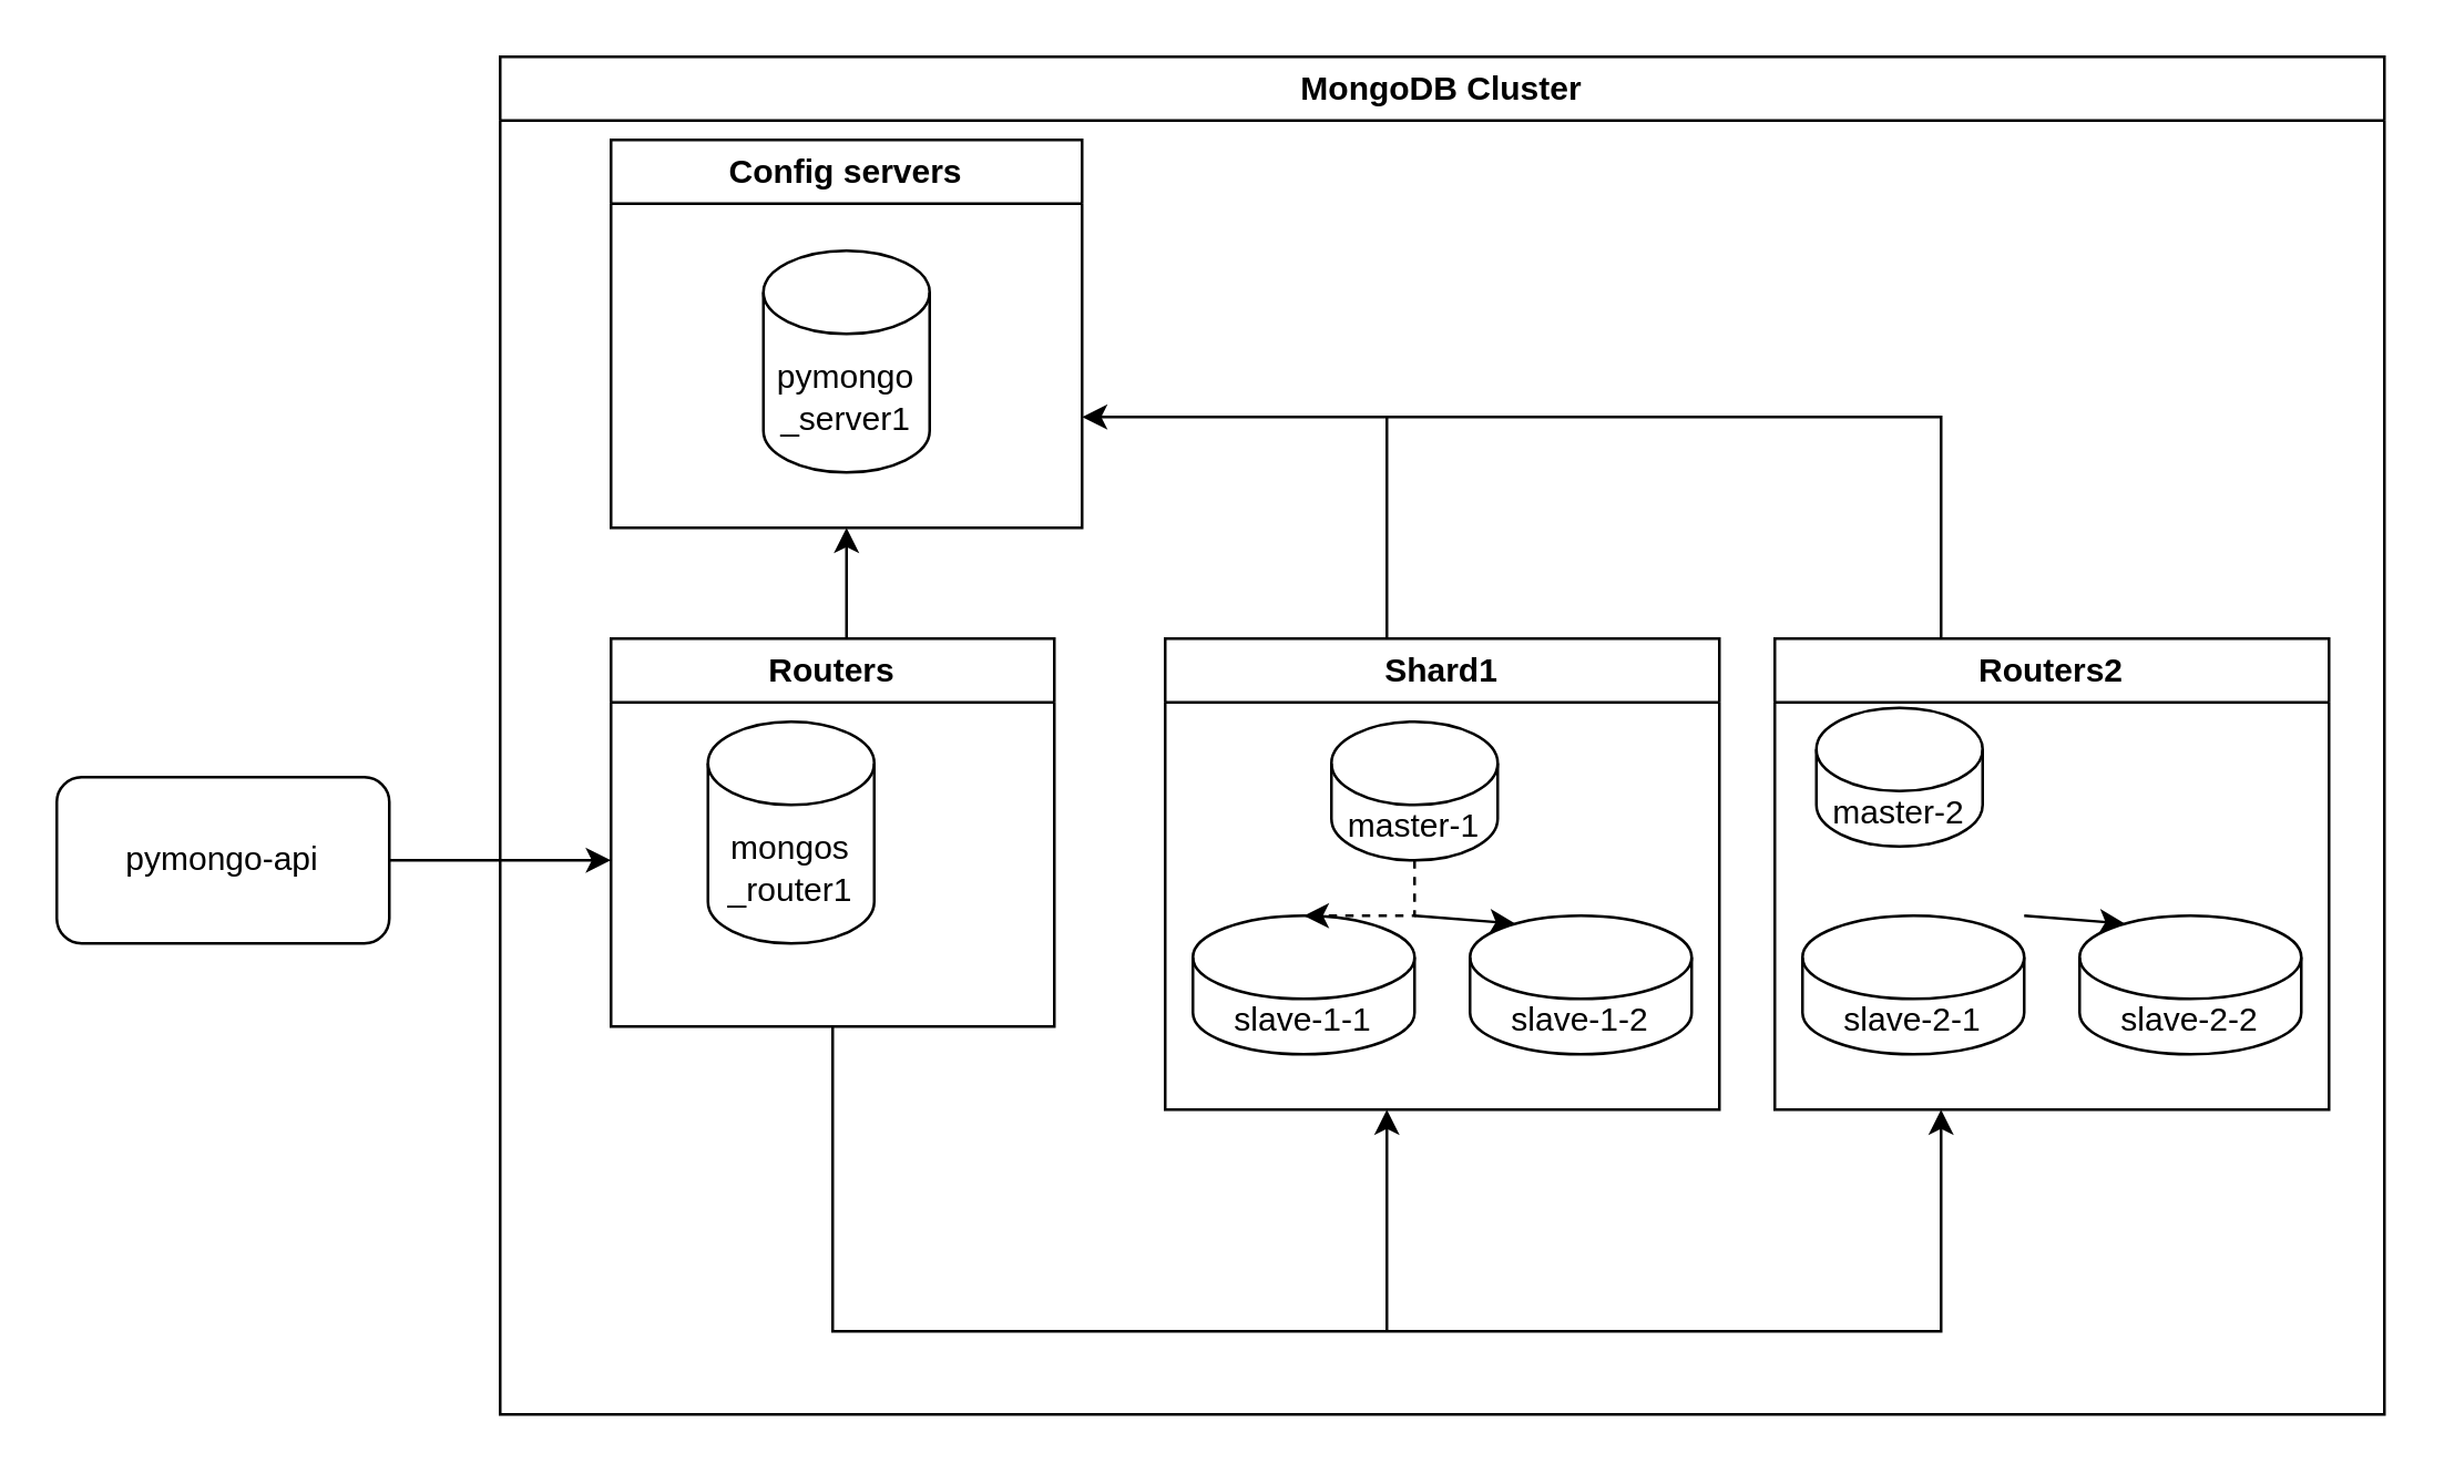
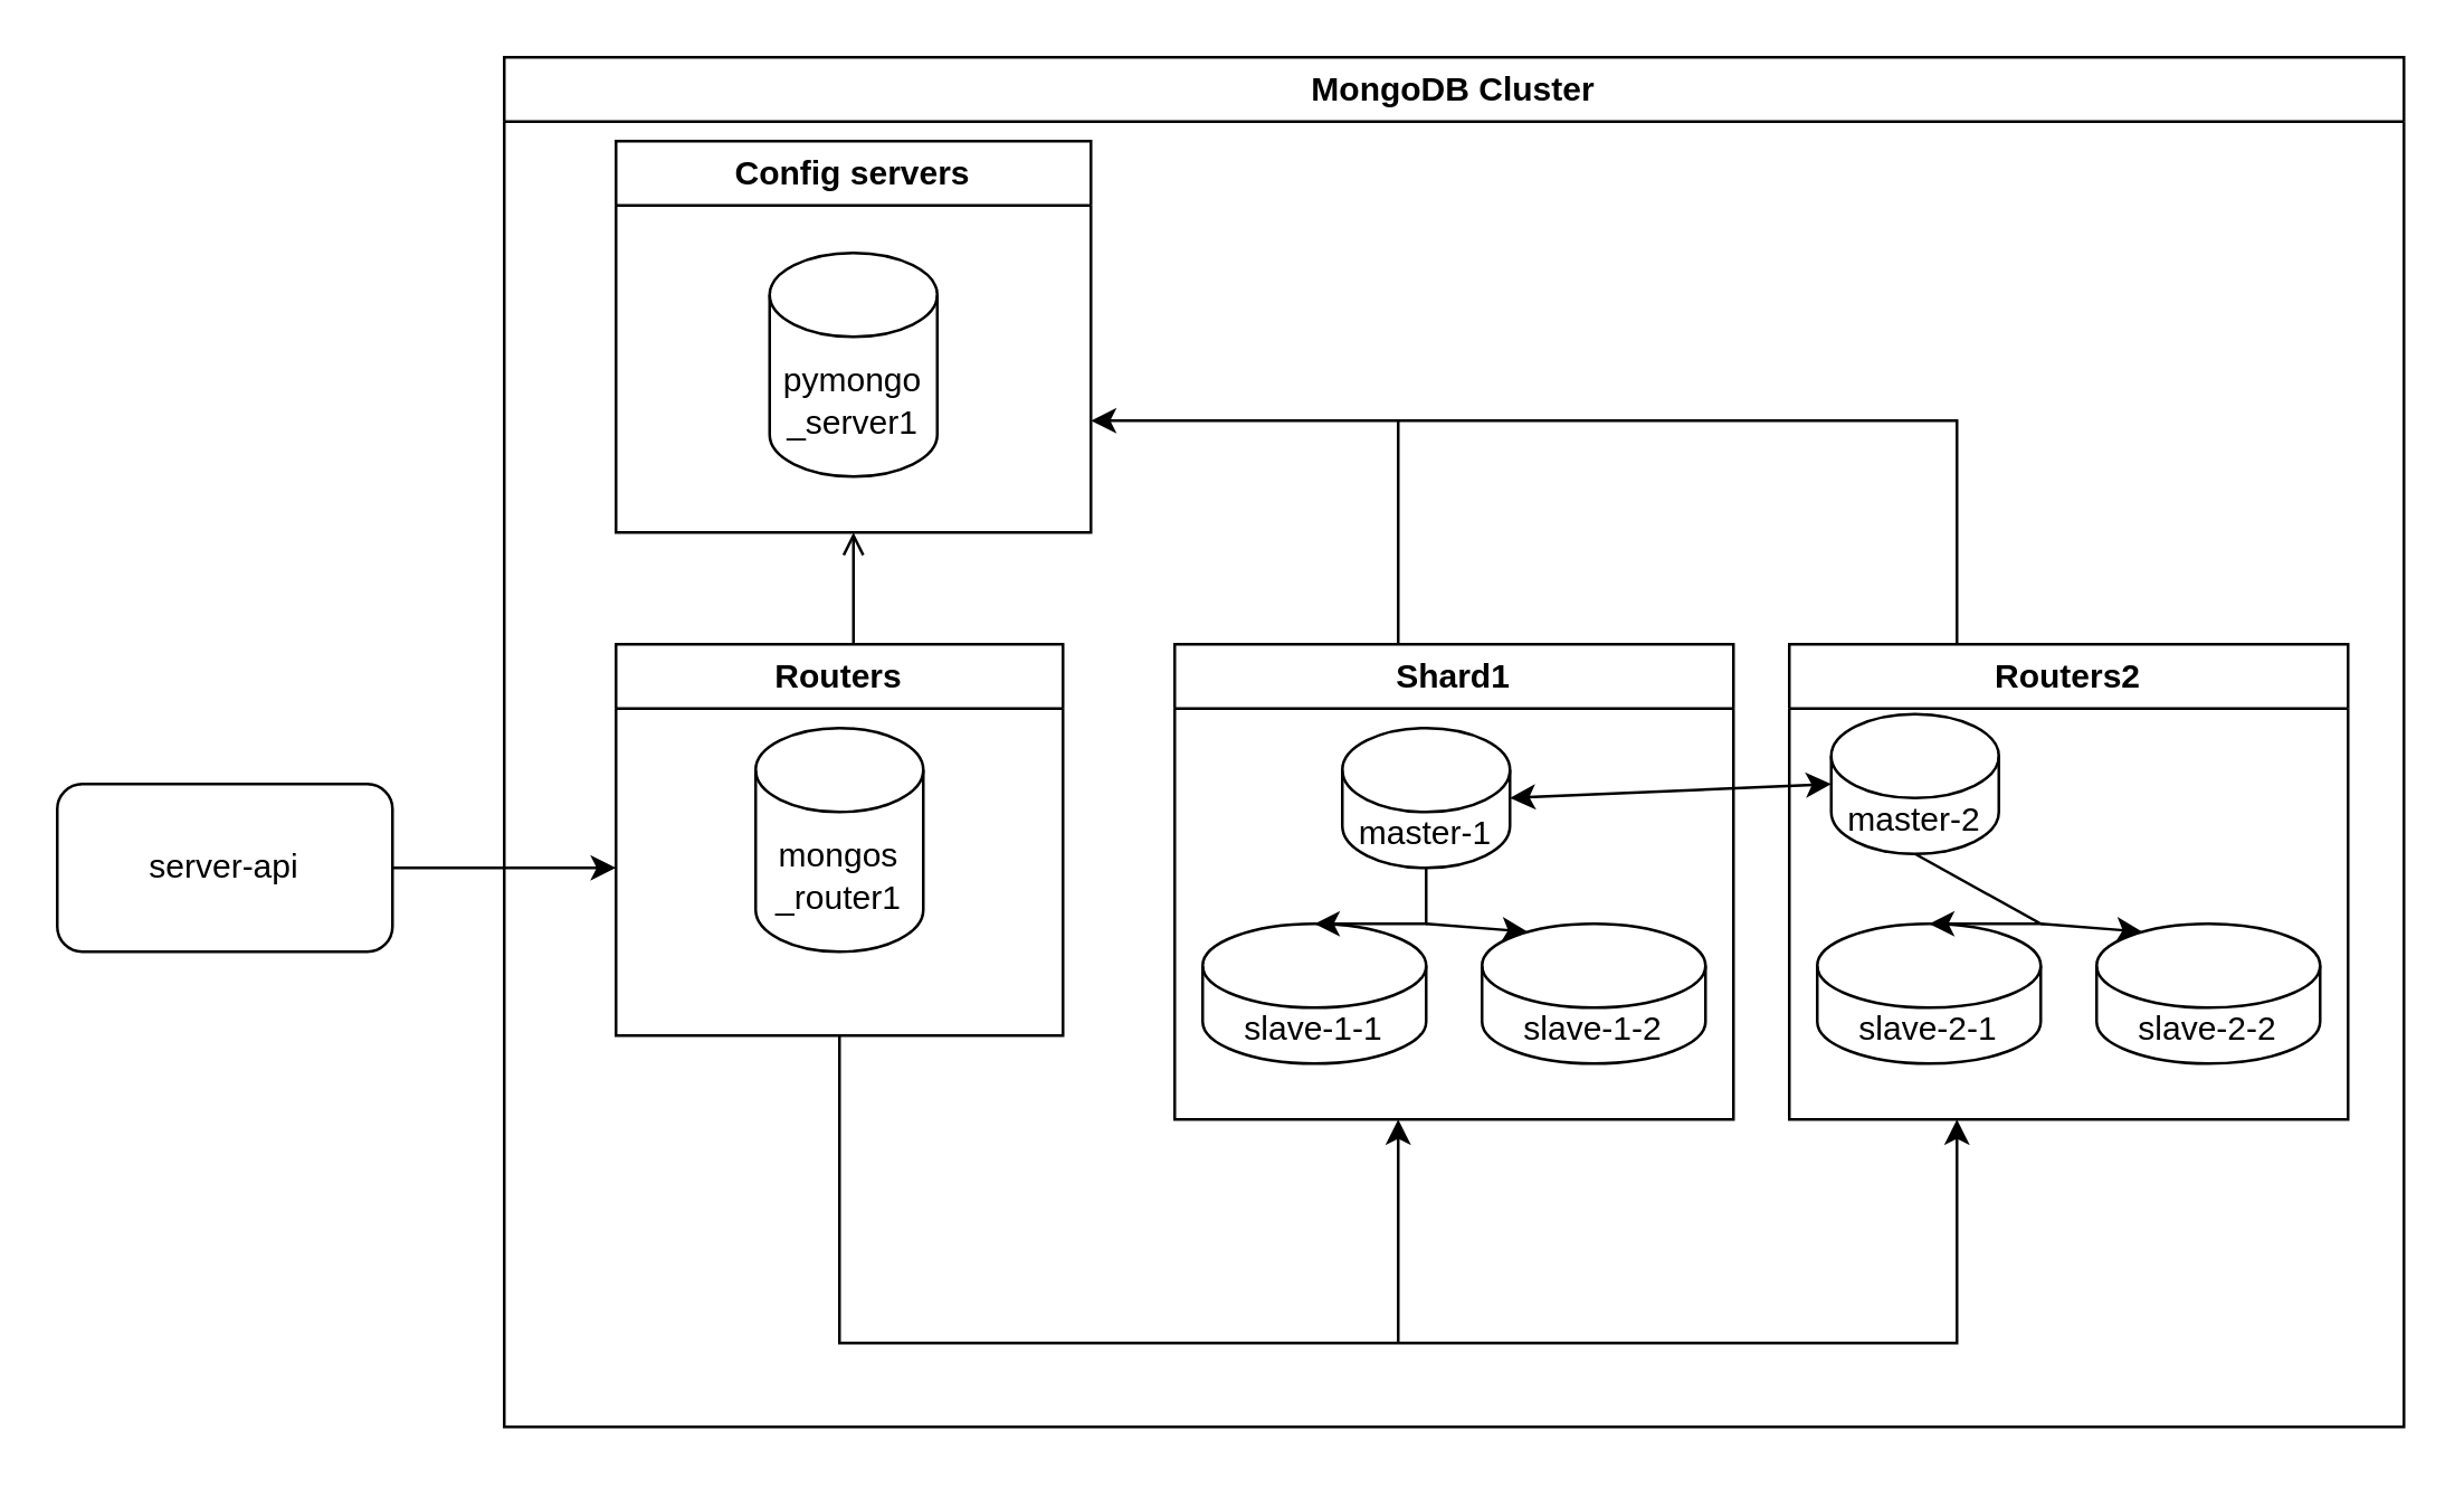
- <mxCell id="4" value="" style="edgeStyle=orthogonalEdgeStyle;rounded=0;orthogonalLoop=1;jettySize=auto;html=1;" parent="1" source="5" target="7" edge="1"><mxGeometry relative="1" as="geometry"><mxPoint x="300" y="190" as="targetPoint" /><Array as="points"><mxPoint x="305" y="220" /><mxPoint x="305" y="220" /></Array></mxGeometry></mxCell>
+ <mxCell id="4" value="" style="edgeStyle=orthogonalEdgeStyle;rounded=0;orthogonalLoop=1;jettySize=auto;html=1;endArrow=open;" parent="1" source="5" target="7" edge="1"><mxGeometry relative="1" as="geometry"><mxPoint x="300" y="190" as="targetPoint" /><Array as="points"><mxPoint x="305" y="220" /><mxPoint x="305" y="220" /></Array></mxGeometry></mxCell>
+ <mxCell id="27" value="" style="endArrow=classic;startArrow=classic;html=1;rounded=0;entryX=0;entryY=0.5;entryDx=0;entryDy=0;entryPerimeter=0;exitX=1;exitY=0.5;exitDx=0;exitDy=0;exitPerimeter=0;" edge="1" parent="1" source="10" target="21"><mxGeometry width="50" height="50" relative="1" as="geometry"><mxPoint x="580" y="310" as="sourcePoint" /><mxPoint x="630" y="260" as="targetPoint" /></mxGeometry></mxCell>
- <mxCell id="6" value="mongos _router1" style="shape=cylinder3;whiteSpace=wrap;html=1;boundedLbl=1;backgroundOutline=1;size=15;" parent="5" vertex="1"><mxGeometry x="35" y="30" width="60" height="80" as="geometry" /></mxCell>
+ <mxCell id="6" value="mongos _router1" style="shape=cylinder3;whiteSpace=wrap;html=1;boundedLbl=1;backgroundOutline=1;size=15;" parent="5" vertex="1"><mxGeometry x="50" y="30" width="60" height="80" as="geometry" /></mxCell>
- <mxCell id="2" value="pymongo-api" style="rounded=1;whiteSpace=wrap;html=1;" parent="1" vertex="1"><mxGeometry x="20" y="280" width="120" height="60" as="geometry" /></mxCell>
+ <mxCell id="2" value="server-api" style="rounded=1;whiteSpace=wrap;html=1;" parent="1" vertex="1"><mxGeometry x="20" y="280" width="120" height="60" as="geometry" /></mxCell>
+ <mxCell id="24" value="" style="endArrow=classic;html=1;rounded=0;exitX=0.5;exitY=1;exitDx=0;exitDy=0;exitPerimeter=0;" parent="20" source="21" target="22" edge="1"><mxGeometry width="50" height="50" relative="1" as="geometry"><mxPoint x="100" y="90" as="sourcePoint" /><mxPoint x="90" y="100" as="targetPoint" /><Array as="points"><mxPoint x="90" y="100" /><mxPoint x="50" y="100" /></Array></mxGeometry></mxCell>
- <mxCell id="13" value="" style="endArrow=classic;html=1;rounded=0;exitX=0.5;exitY=1;exitDx=0;exitDy=0;exitPerimeter=0;dashed=1;" parent="9" source="10" target="11" edge="1"><mxGeometry width="50" height="50" relative="1" as="geometry"><mxPoint x="100" y="90" as="sourcePoint" /><mxPoint x="90" y="100" as="targetPoint" /><Array as="points"><mxPoint x="90" y="100" /><mxPoint x="50" y="100" /></Array></mxGeometry></mxCell>
+ <mxCell id="13" value="" style="endArrow=classic;html=1;rounded=0;exitX=0.5;exitY=1;exitDx=0;exitDy=0;exitPerimeter=0;" parent="9" source="10" target="11" edge="1"><mxGeometry width="50" height="50" relative="1" as="geometry"><mxPoint x="100" y="90" as="sourcePoint" /><mxPoint x="90" y="100" as="targetPoint" /><Array as="points"><mxPoint x="90" y="100" /><mxPoint x="50" y="100" /></Array></mxGeometry></mxCell>
